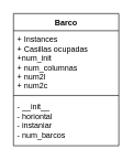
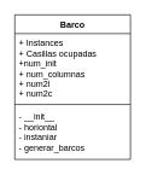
- <mxCell id="5" value="- __init__&#10;- horiontal&#10;- instaniar&#10;- num_barcos" style="text;strokeColor=none;fillColor=none;align=left;verticalAlign=top;spacingLeft=4;spacingRight=4;overflow=hidden;rotatable=0;points=[[0,0.5],[1,0.5]];portConstraint=eastwest;" vertex="1" parent="2"><mxGeometry y="128" width="160" height="72" as="geometry" /></mxCell>
+ <mxCell id="5" value="- __init__&#10;- horiontal&#10;- instaniar&#10;- generar_barcos" style="text;strokeColor=none;fillColor=none;align=left;verticalAlign=top;spacingLeft=4;spacingRight=4;overflow=hidden;rotatable=0;points=[[0,0.5],[1,0.5]];portConstraint=eastwest;" vertex="1" parent="2"><mxGeometry y="128" width="160" height="72" as="geometry" /></mxCell>
